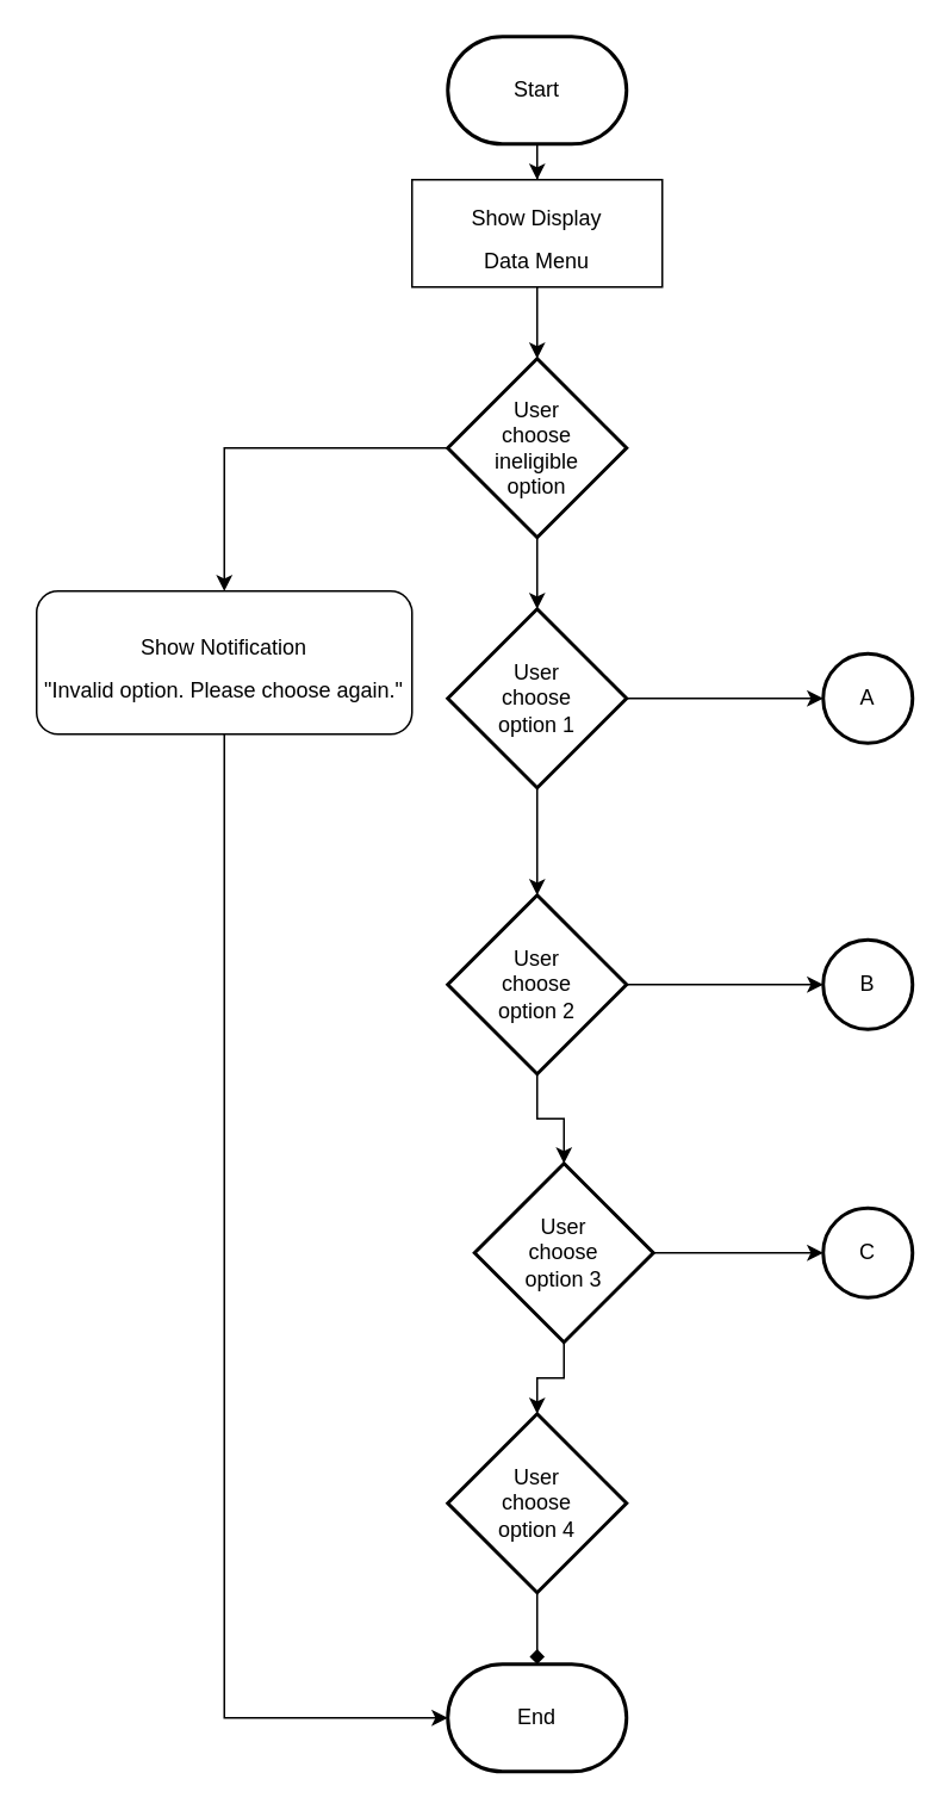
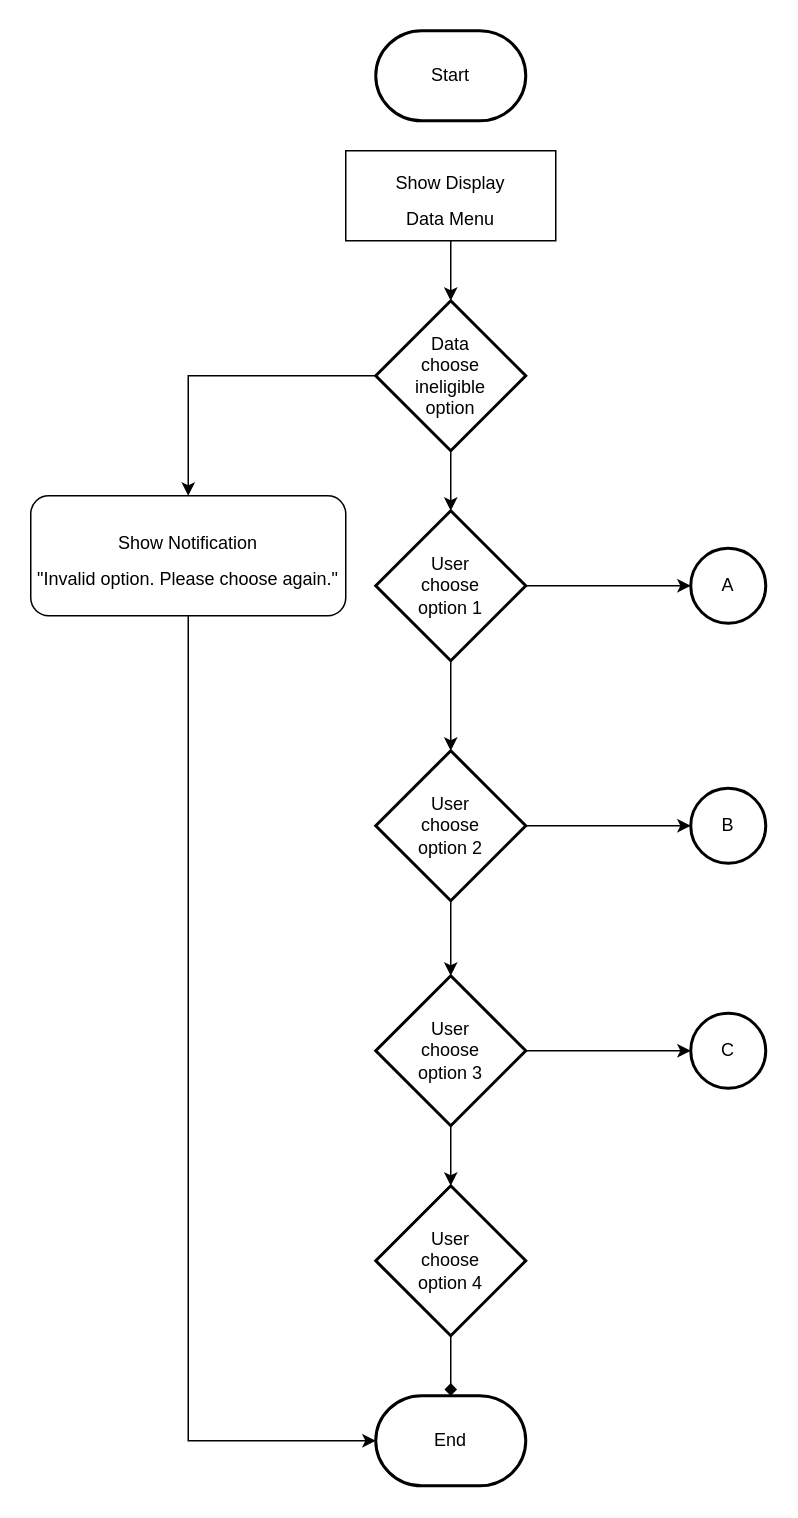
- <mxCell id="16" value="" style="edgeStyle=orthogonalEdgeStyle;rounded=0;orthogonalLoop=1;jettySize=auto;html=1;" parent="1" source="17" target="3" edge="1"><mxGeometry relative="1" as="geometry" /></mxCell>
- <mxCell id="6" value="User&lt;br&gt;choose&lt;br&gt;ineligible&lt;br&gt;option" style="strokeWidth=2;html=1;shape=mxgraph.flowchart.decision;whiteSpace=wrap;fontSize=12;" parent="1" vertex="1"><mxGeometry x="250" y="200" width="100" height="100" as="geometry" /></mxCell>
+ <mxCell id="6" value="Data&lt;br&gt;choose&lt;br&gt;ineligible&lt;br&gt;option" style="strokeWidth=2;html=1;shape=mxgraph.flowchart.decision;whiteSpace=wrap;fontSize=12;" parent="1" vertex="1"><mxGeometry x="250" y="200" width="100" height="100" as="geometry" /></mxCell>
- <mxCell id="12" value="User&lt;br&gt;choose&lt;br&gt;option 3" style="strokeWidth=2;html=1;shape=mxgraph.flowchart.decision;whiteSpace=wrap;fontSize=12;" parent="1" vertex="1"><mxGeometry x="265" y="650" width="100" height="100" as="geometry" /></mxCell>
+ <mxCell id="12" value="User&lt;br&gt;choose&lt;br&gt;option 3" style="strokeWidth=2;html=1;shape=mxgraph.flowchart.decision;whiteSpace=wrap;fontSize=12;" parent="1" vertex="1"><mxGeometry x="250" y="650" width="100" height="100" as="geometry" /></mxCell>
